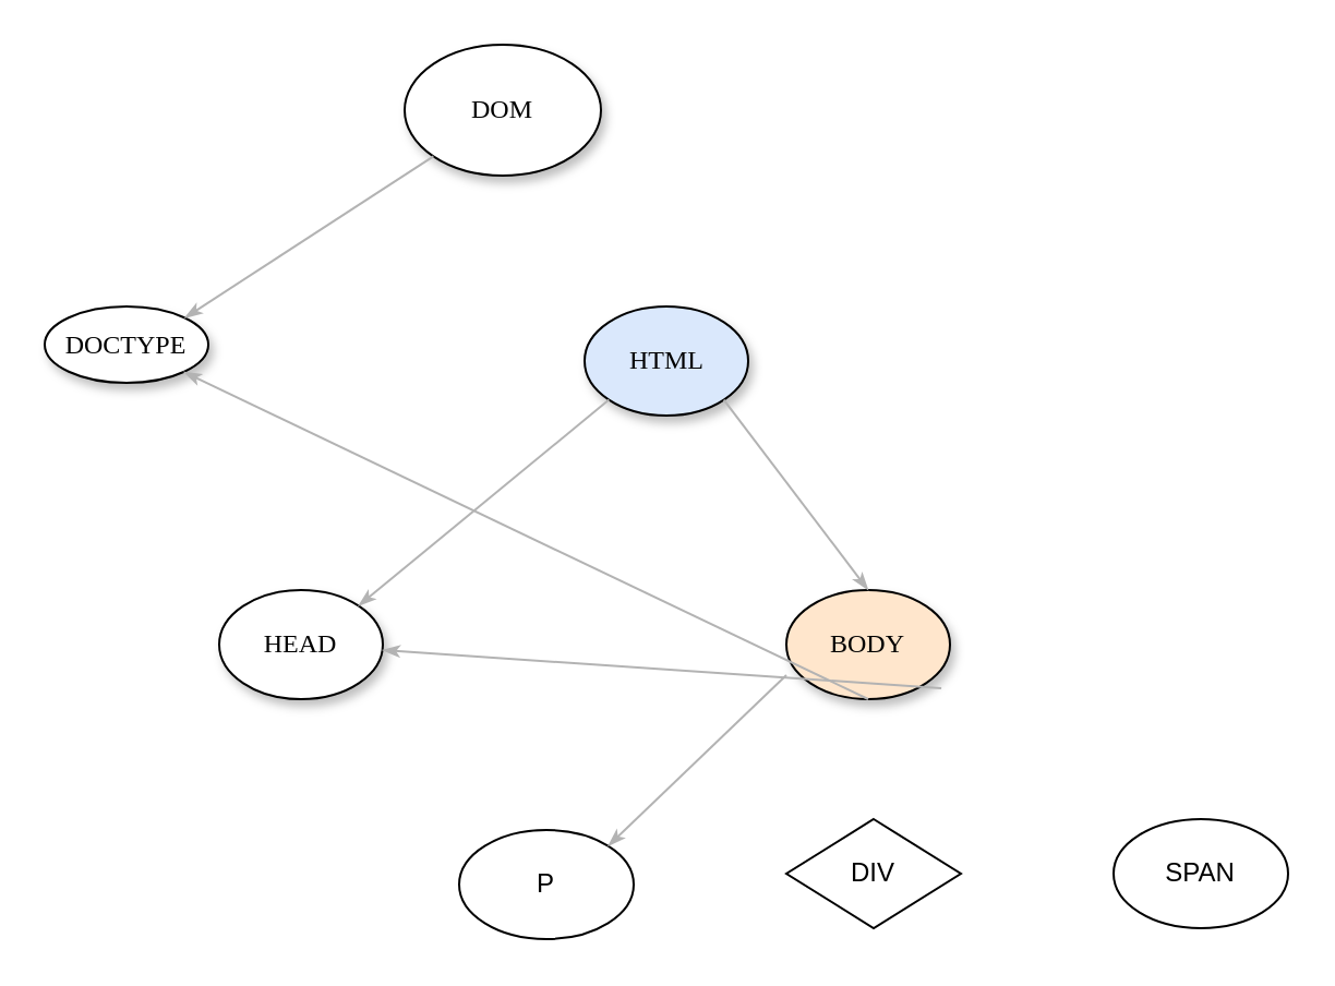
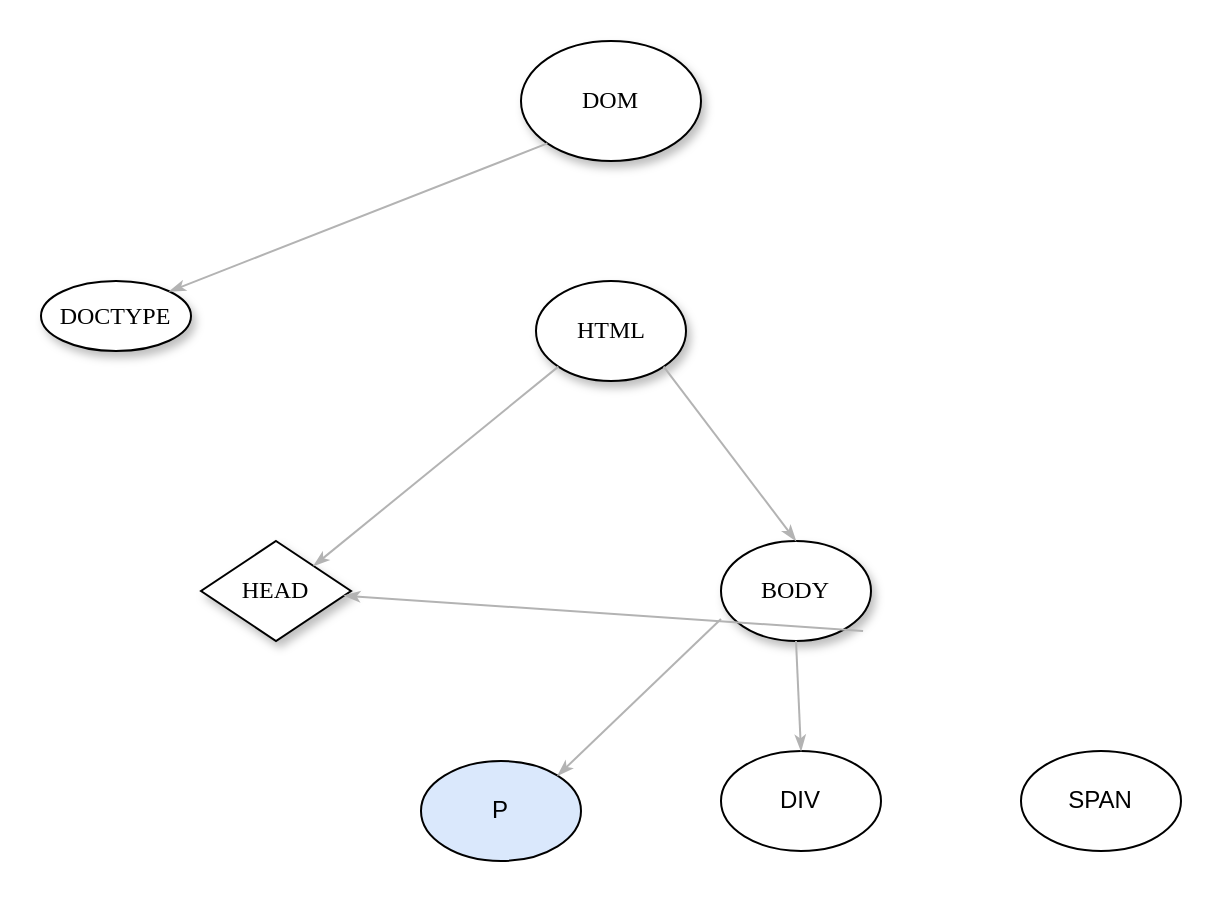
- <mxCell id="2" value="DOM" style="ellipse;whiteSpace=wrap;html=1;rounded=0;shadow=1;comic=0;labelBackgroundColor=none;strokeWidth=1;fontFamily=Verdana;fontSize=12;align=center;" parent="1" vertex="1"><mxGeometry x="185" y="20" width="90" height="60" as="geometry" /></mxCell>
+ <mxCell id="2" value="DOM" style="ellipse;whiteSpace=wrap;html=1;rounded=0;shadow=1;comic=0;labelBackgroundColor=none;strokeWidth=1;fontFamily=Verdana;fontSize=12;align=center;" parent="1" vertex="1"><mxGeometry x="260" y="20" width="90" height="60" as="geometry" /></mxCell>
- <mxCell id="3" value="&lt;span&gt;HTML&lt;/span&gt;" style="ellipse;whiteSpace=wrap;html=1;rounded=0;shadow=1;comic=0;labelBackgroundColor=none;strokeWidth=1;fontFamily=Verdana;fontSize=12;align=center;fillColor=#dae8fc;" parent="1" vertex="1"><mxGeometry x="267.5" y="140" width="75" height="50" as="geometry" /></mxCell>
+ <mxCell id="3" value="&lt;span&gt;HTML&lt;/span&gt;" style="ellipse;whiteSpace=wrap;html=1;rounded=0;shadow=1;comic=0;labelBackgroundColor=none;strokeWidth=1;fontFamily=Verdana;fontSize=12;align=center;" parent="1" vertex="1"><mxGeometry x="267.5" y="140" width="75" height="50" as="geometry" /></mxCell>
- <mxCell id="5" value="&lt;span&gt;HEAD&lt;/span&gt;" style="ellipse;whiteSpace=wrap;html=1;rounded=0;shadow=1;comic=0;labelBackgroundColor=none;strokeWidth=1;fontFamily=Verdana;fontSize=12;align=center;" parent="1" vertex="1"><mxGeometry x="100" y="270" width="75" height="50" as="geometry" /></mxCell>
+ <mxCell id="5" value="&lt;span&gt;HEAD&lt;/span&gt;" style="rhombus;whiteSpace=wrap;html=1;shadow=1;comic=0;labelBackgroundColor=none;strokeWidth=1;fontFamily=Verdana;fontSize=12;align=center;" parent="1" vertex="1"><mxGeometry x="100" y="270" width="75" height="50" as="geometry" /></mxCell>
- <mxCell id="4" value="&lt;span&gt;BODY&lt;/span&gt;" style="ellipse;whiteSpace=wrap;html=1;rounded=0;shadow=1;comic=0;labelBackgroundColor=none;strokeWidth=1;fontFamily=Verdana;fontSize=12;align=center;fillColor=#ffe6cc;" parent="1" vertex="1"><mxGeometry x="360" y="270" width="75" height="50" as="geometry" /></mxCell>
+ <mxCell id="4" value="&lt;span&gt;BODY&lt;/span&gt;" style="ellipse;whiteSpace=wrap;html=1;rounded=0;shadow=1;comic=0;labelBackgroundColor=none;strokeWidth=1;fontFamily=Verdana;fontSize=12;align=center;" parent="1" vertex="1"><mxGeometry x="360" y="270" width="75" height="50" as="geometry" /></mxCell>
- <mxCell id="13" style="edgeStyle=none;rounded=1;html=1;labelBackgroundColor=none;startArrow=none;startFill=0;startSize=5;endArrow=classicThin;endFill=1;endSize=5;jettySize=auto;orthogonalLoop=1;strokeColor=#B3B3B3;strokeWidth=1;fontFamily=Verdana;fontSize=12;exitX=0.5;exitY=1;exitDx=0;exitDy=0;" edge="1" parent="1" source="4" target="6"><mxGeometry relative="1" as="geometry"><mxPoint x="400" y="350" as="sourcePoint" /><mxPoint x="400" y="370" as="targetPoint" /></mxGeometry></mxCell>
+ <mxCell id="13" style="edgeStyle=none;rounded=1;html=1;labelBackgroundColor=none;startArrow=none;startFill=0;startSize=5;endArrow=classicThin;endFill=1;endSize=5;jettySize=auto;orthogonalLoop=1;strokeColor=#B3B3B3;strokeWidth=1;fontFamily=Verdana;fontSize=12;exitX=0.5;exitY=1;exitDx=0;exitDy=0;entryX=0.5;entryY=0;entryDx=0;entryDy=0;" edge="1" parent="1" source="4" target="8"><mxGeometry relative="1" as="geometry"><mxPoint x="400" y="350" as="sourcePoint" /><mxPoint x="400" y="370" as="targetPoint" /></mxGeometry></mxCell>
- <mxCell id="8" value="DIV" style="rhombus;whiteSpace=wrap;html=1;" vertex="1" parent="1"><mxGeometry x="360" y="375" width="80" height="50" as="geometry" /></mxCell>
+ <mxCell id="8" value="DIV" style="ellipse;whiteSpace=wrap;html=1;" vertex="1" parent="1"><mxGeometry x="360" y="375" width="80" height="50" as="geometry" /></mxCell>
- <mxCell id="7" value="P" style="ellipse;whiteSpace=wrap;html=1;" vertex="1" parent="1"><mxGeometry x="210" y="380" width="80" height="50" as="geometry" /></mxCell>
+ <mxCell id="7" value="P" style="ellipse;whiteSpace=wrap;html=1;fillColor=#dae8fc;" vertex="1" parent="1"><mxGeometry x="210" y="380" width="80" height="50" as="geometry" /></mxCell>
